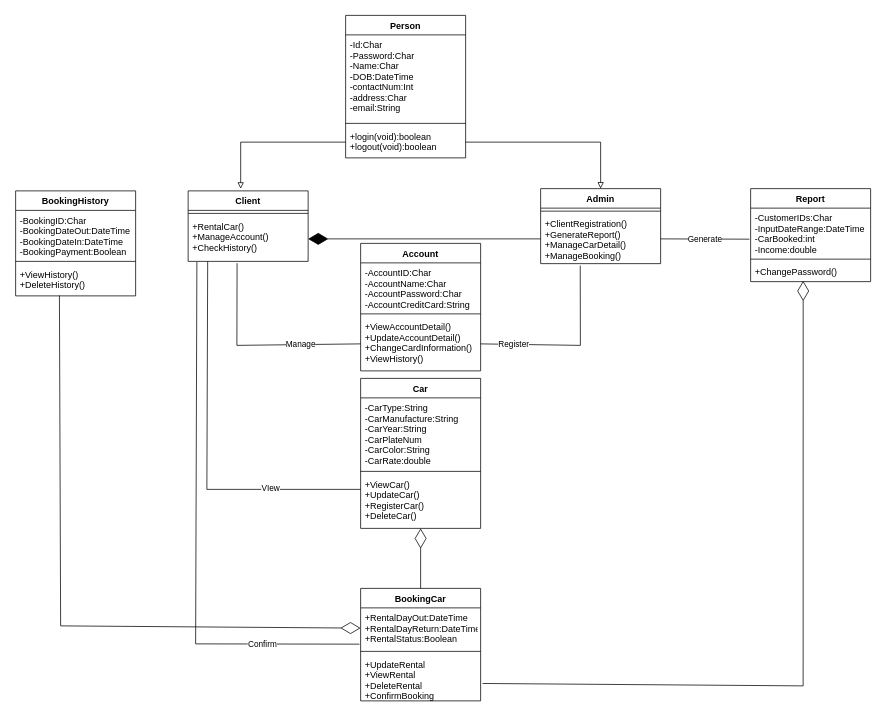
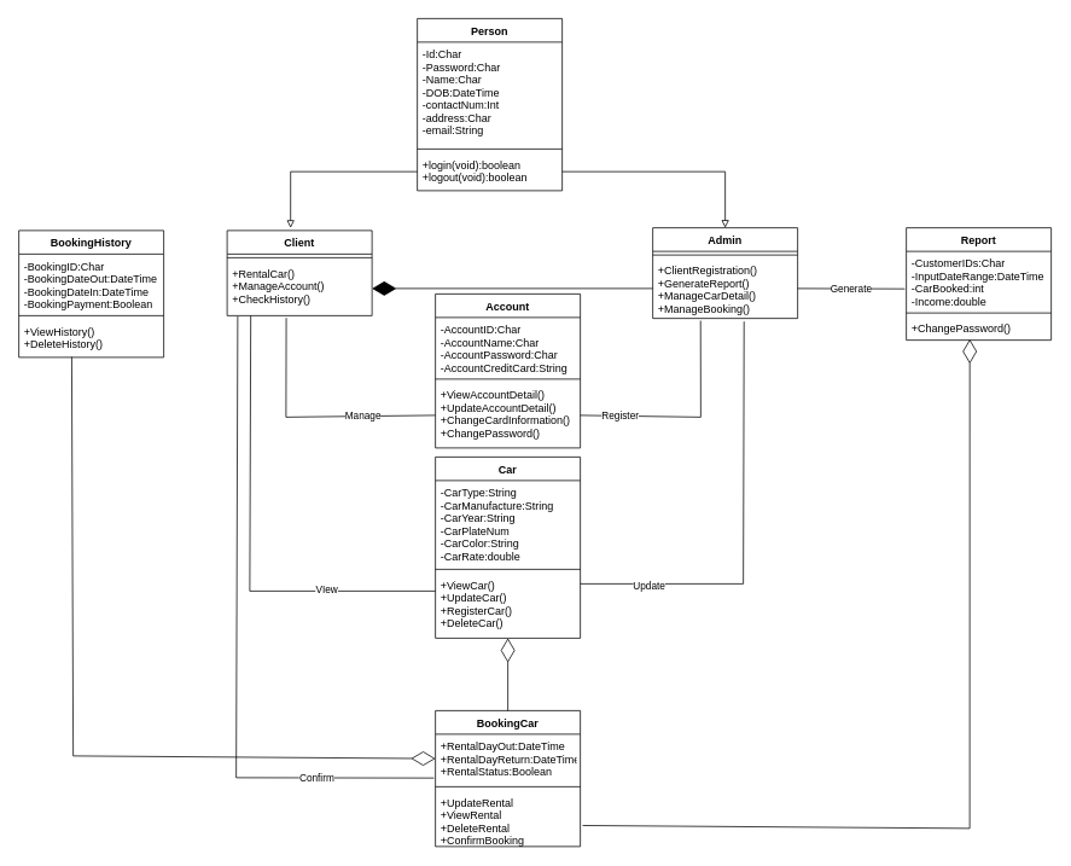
- <mxCell id="15" value="+ViewAccountDetail()&#10;+UpdateAccountDetail()&#10;+ChangeCardInformation()&#10;+ViewHistory()" style="text;strokeColor=none;fillColor=none;align=left;verticalAlign=top;spacingLeft=4;spacingRight=4;overflow=hidden;rotatable=0;points=[[0,0.5],[1,0.5]];portConstraint=eastwest;" parent="12" vertex="1"><mxGeometry y="98" width="160" height="72" as="geometry" /></mxCell>
+ <mxCell id="15" value="+ViewAccountDetail()&#10;+UpdateAccountDetail()&#10;+ChangeCardInformation()&#10;+ChangePassword()" style="text;strokeColor=none;fillColor=none;align=left;verticalAlign=top;spacingLeft=4;spacingRight=4;overflow=hidden;rotatable=0;points=[[0,0.5],[1,0.5]];portConstraint=eastwest;" parent="12" vertex="1"><mxGeometry y="98" width="160" height="72" as="geometry" /></mxCell>
+ <mxCell id="38" value="" style="endArrow=none;html=1;rounded=0;entryX=0.63;entryY=1.052;entryDx=0;entryDy=0;entryPerimeter=0;exitX=1;exitY=0.167;exitDx=0;exitDy=0;exitPerimeter=0;" parent="1" source="27" target="7" edge="1"><mxGeometry width="50" height="50" relative="1" as="geometry"><mxPoint x="460" y="504" as="sourcePoint" /><mxPoint x="510" y="454" as="targetPoint" /><Array as="points"><mxPoint x="820" y="644" /></Array></mxGeometry></mxCell>
+ <mxCell id="39" value="Update" style="edgeLabel;html=1;align=center;verticalAlign=middle;resizable=0;points=[];" parent="38" vertex="1" connectable="0"><mxGeometry x="-0.681" y="-2" relative="1" as="geometry"><mxPoint as="offset" /></mxGeometry></mxCell>
